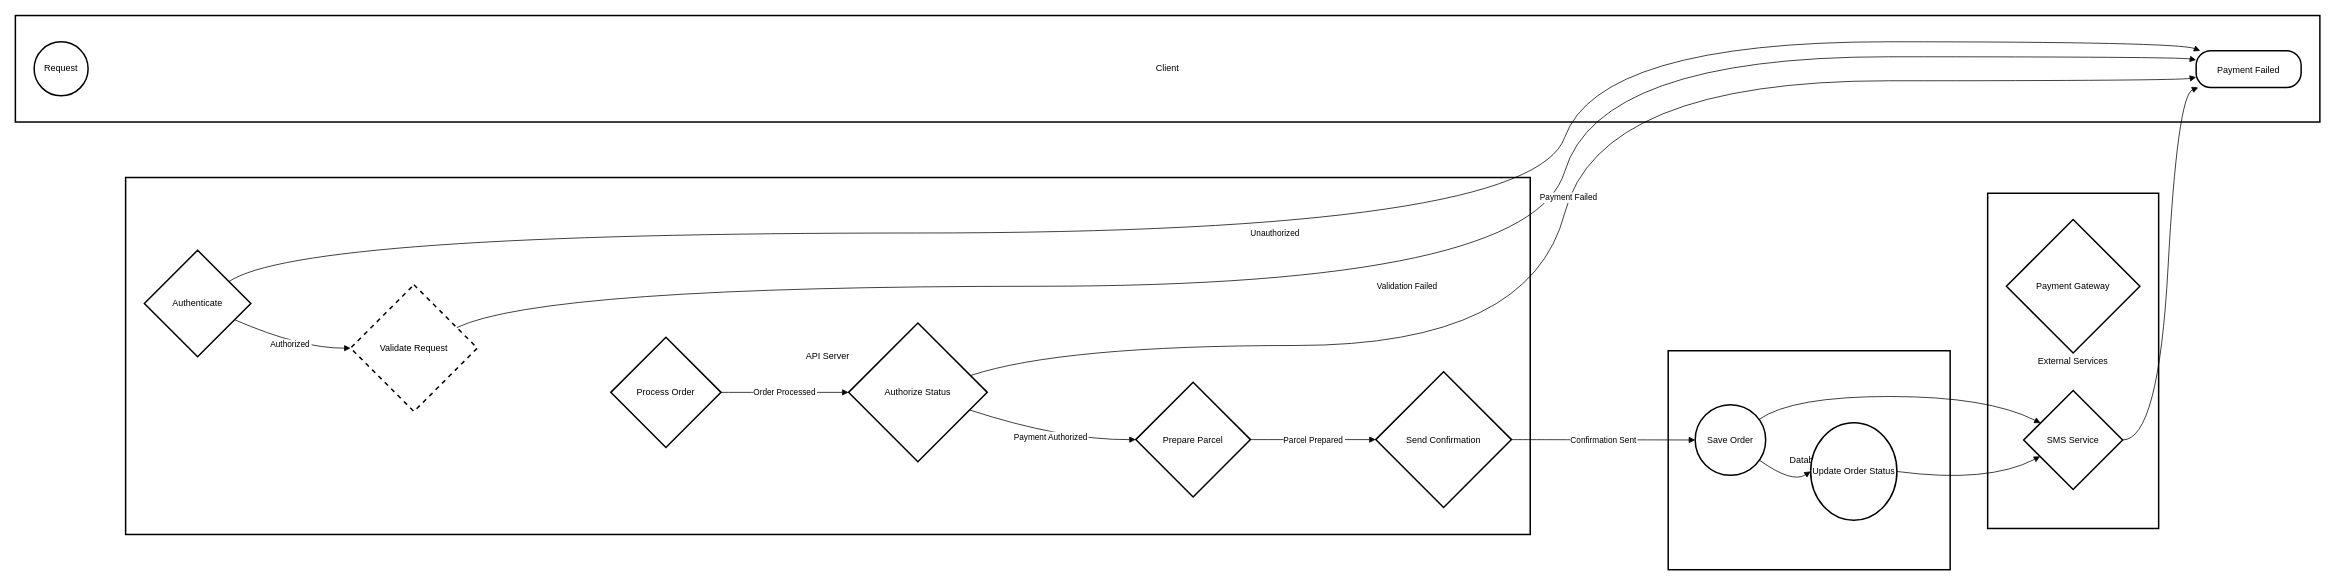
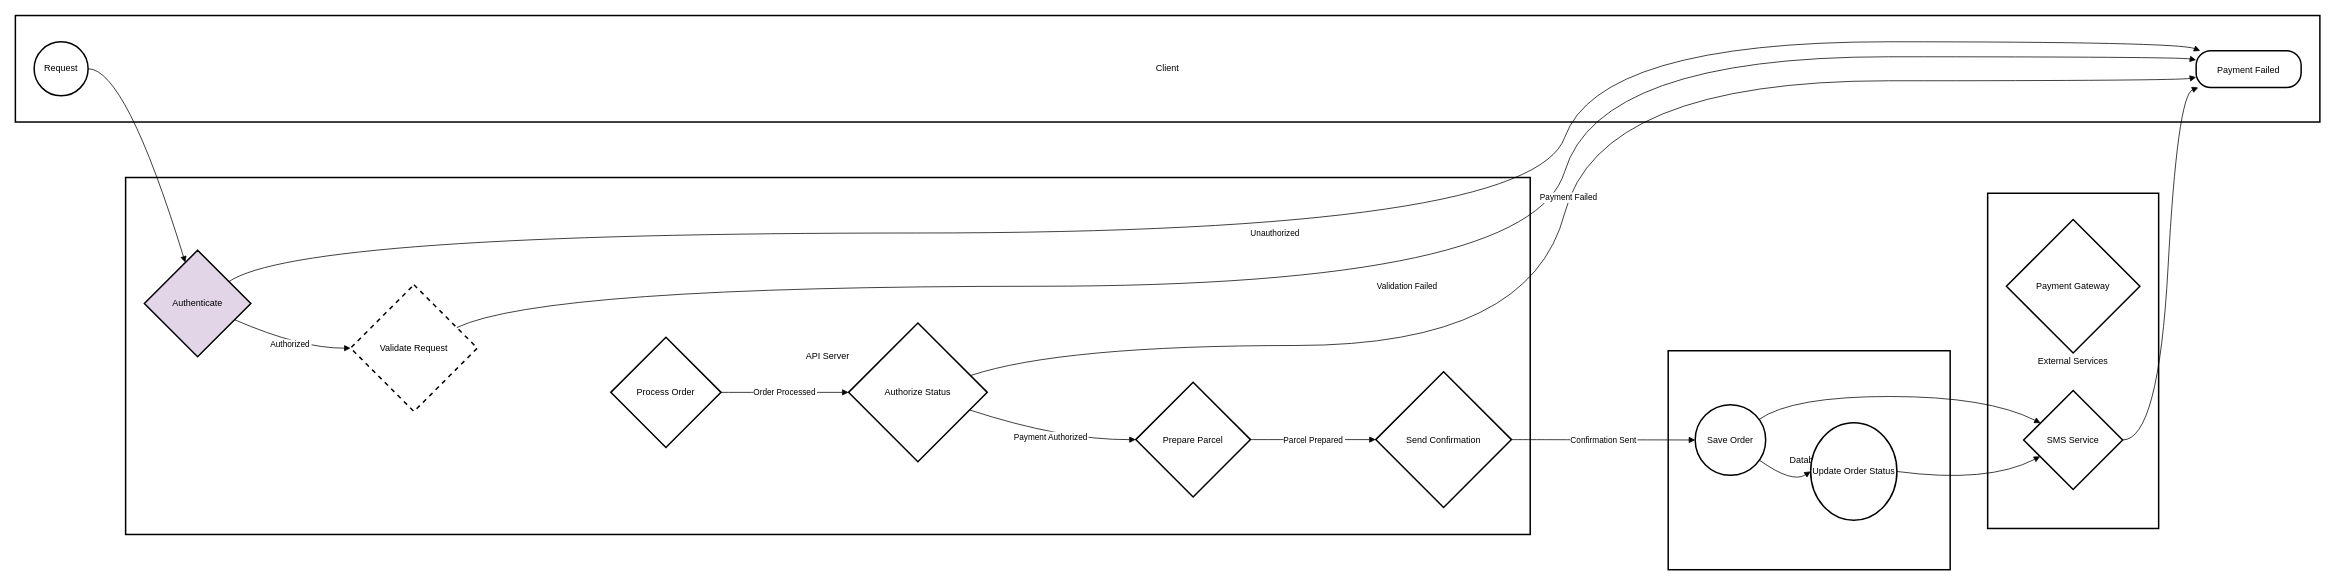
+ <mxCell id="18" value="" style="curved=1;startArrow=none;endArrow=block;exitX=1;exitY=0.5;entryX=0.35;entryY=0;" edge="1" parent="1" source="6" target="7"><mxGeometry relative="1" as="geometry"><Array as="points"><mxPoint x="167" y="91" /></Array></mxGeometry></mxCell>
- <mxCell id="7" value="Authenticate" style="rhombus;strokeWidth=2;whiteSpace=wrap;" vertex="1" parent="1"><mxGeometry x="192" y="333" width="142" height="142" as="geometry" /></mxCell>
+ <mxCell id="7" value="Authenticate" style="rhombus;strokeWidth=2;whiteSpace=wrap;fillColor=#e1d5e7;" vertex="1" parent="1"><mxGeometry x="192" y="333" width="142" height="142" as="geometry" /></mxCell>
